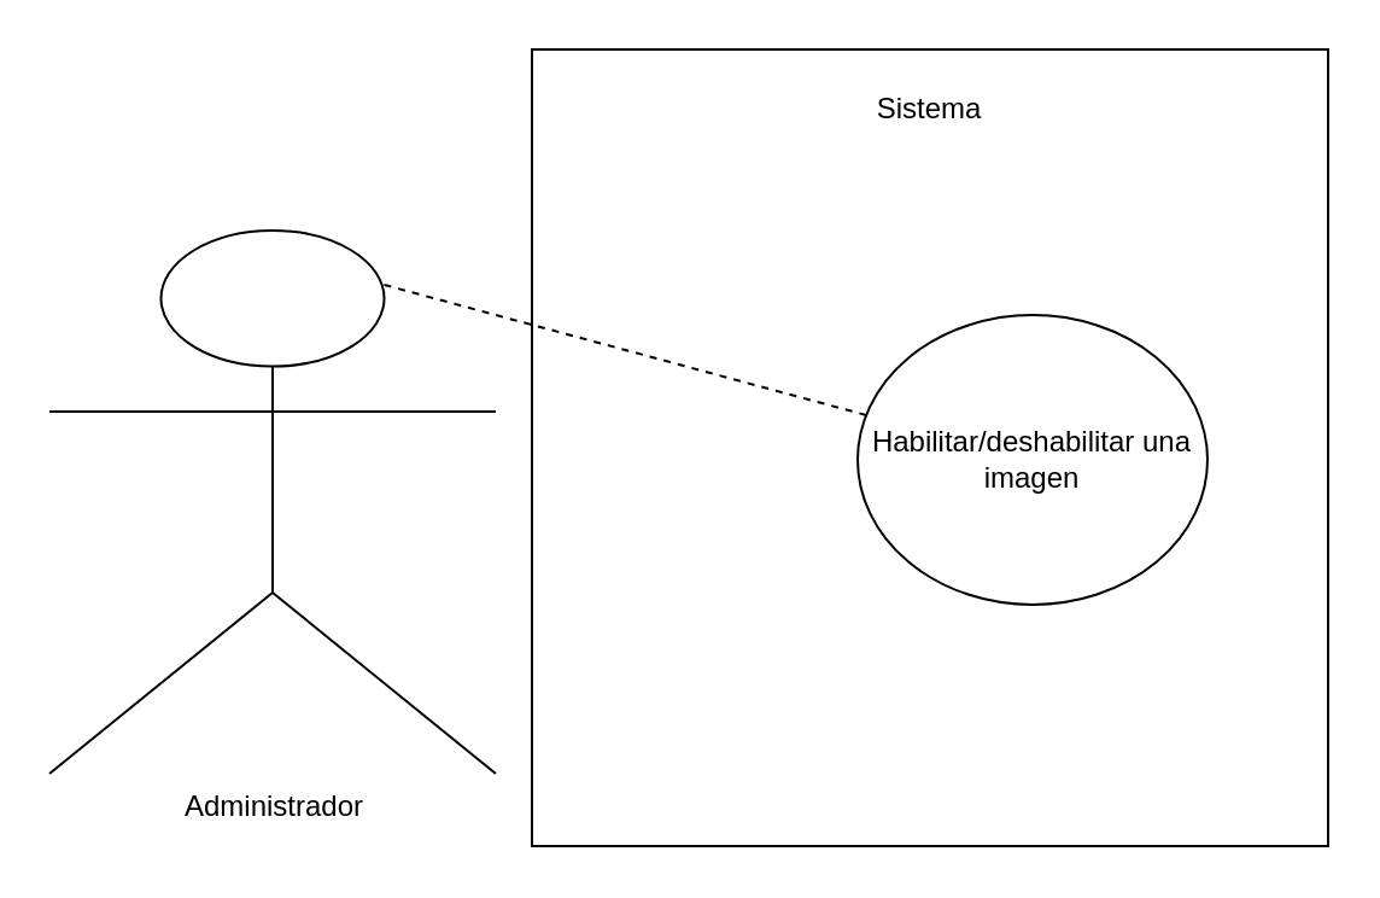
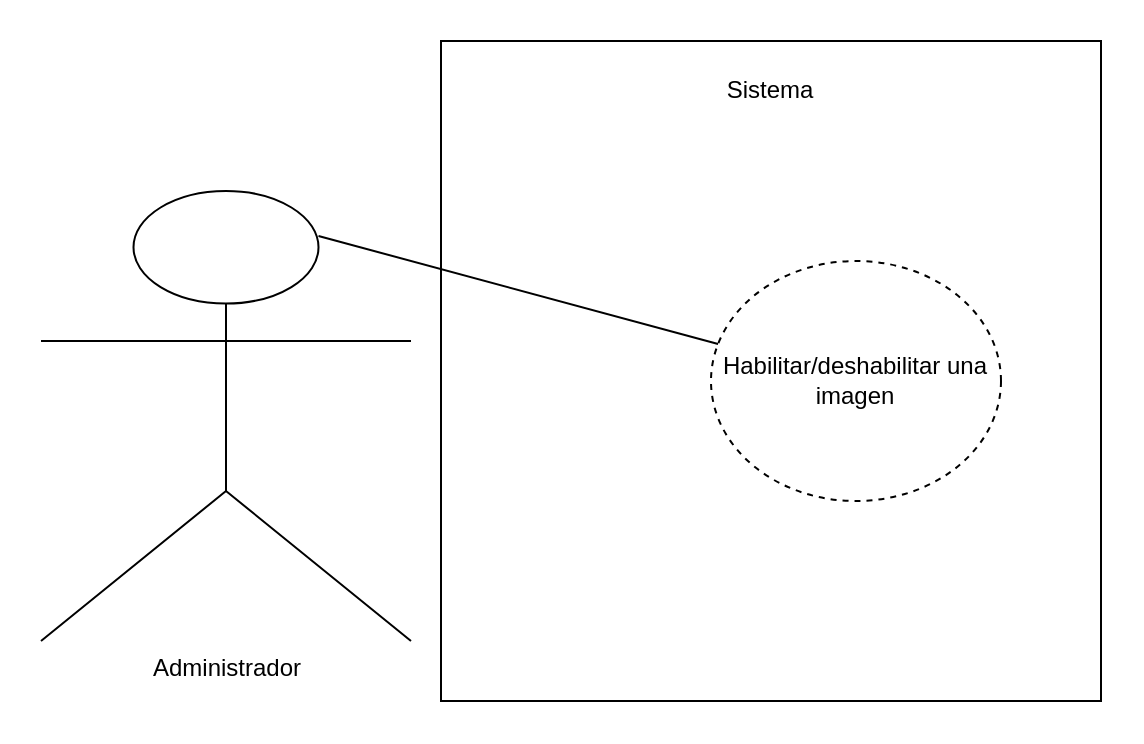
- <mxCell id="6" value="" style="endArrow=none;html=1;rounded=0;exitX=0.75;exitY=0.1;exitDx=0;exitDy=0;exitPerimeter=0;dashed=1;" parent="1" source="5" target="4" edge="1"><mxGeometry width="50" height="50" relative="1" as="geometry"><mxPoint x="210" y="300" as="sourcePoint" /><mxPoint x="260" y="250" as="targetPoint" /></mxGeometry></mxCell>
+ <mxCell id="6" value="" style="endArrow=none;html=1;rounded=0;exitX=0.75;exitY=0.1;exitDx=0;exitDy=0;exitPerimeter=0;" parent="1" source="5" target="4" edge="1"><mxGeometry width="50" height="50" relative="1" as="geometry"><mxPoint x="210" y="300" as="sourcePoint" /><mxPoint x="260" y="250" as="targetPoint" /></mxGeometry></mxCell>
- <mxCell id="4" value="Habilitar/deshabilitar una imagen" style="ellipse;whiteSpace=wrap;html=1;" parent="1" vertex="1"><mxGeometry x="355" y="130" width="145" height="120" as="geometry" /></mxCell>
+ <mxCell id="4" value="Habilitar/deshabilitar una imagen" style="ellipse;whiteSpace=wrap;html=1;dashed=1;" parent="1" vertex="1"><mxGeometry x="355" y="130" width="145" height="120" as="geometry" /></mxCell>
